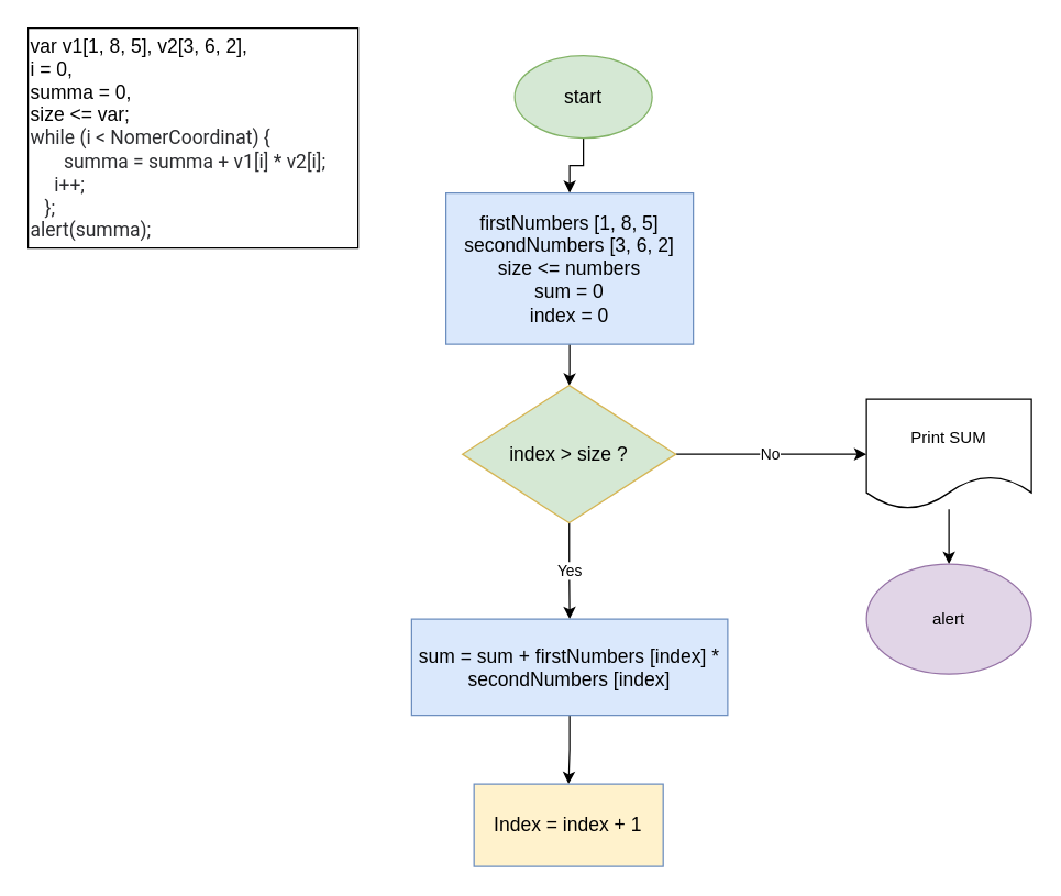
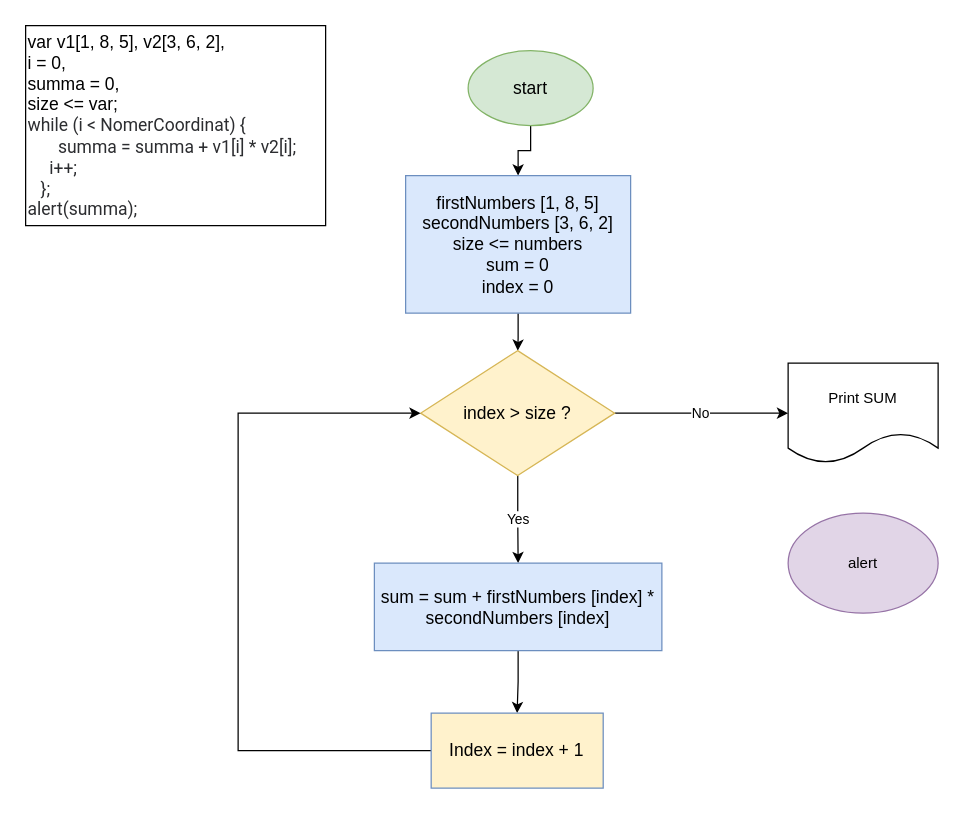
- <mxCell id="8" value="index &amp;gt; size ?" style="rhombus;whiteSpace=wrap;html=1;fontSize=14;fillColor=#d5e8d4;strokeColor=#d6b656;" vertex="1" parent="1"><mxGeometry x="336" y="280" width="155.25" height="100" as="geometry" /></mxCell>
+ <mxCell id="8" value="index &amp;gt; size ?" style="rhombus;whiteSpace=wrap;html=1;fontSize=14;fillColor=#fff2cc;strokeColor=#d6b656;" vertex="1" parent="1"><mxGeometry x="336" y="280" width="155.25" height="100" as="geometry" /></mxCell>
- <mxCell id="13" style="edgeStyle=orthogonalEdgeStyle;rounded=0;orthogonalLoop=1;jettySize=auto;html=1;" edge="1" parent="1" source="14" target="15"><mxGeometry relative="1" as="geometry"><mxPoint x="740" y="330" as="targetPoint" /></mxGeometry></mxCell>
+ <mxCell id="10" style="edgeStyle=orthogonalEdgeStyle;rounded=0;orthogonalLoop=1;jettySize=auto;html=1;exitX=0;exitY=0.5;exitDx=0;exitDy=0;entryX=0;entryY=0.5;entryDx=0;entryDy=0;" edge="1" parent="1" source="11" target="8"><mxGeometry relative="1" as="geometry"><mxPoint x="320" y="330" as="targetPoint" /><Array as="points"><mxPoint x="190" y="600" /><mxPoint x="190" y="330" /></Array></mxGeometry></mxCell>
